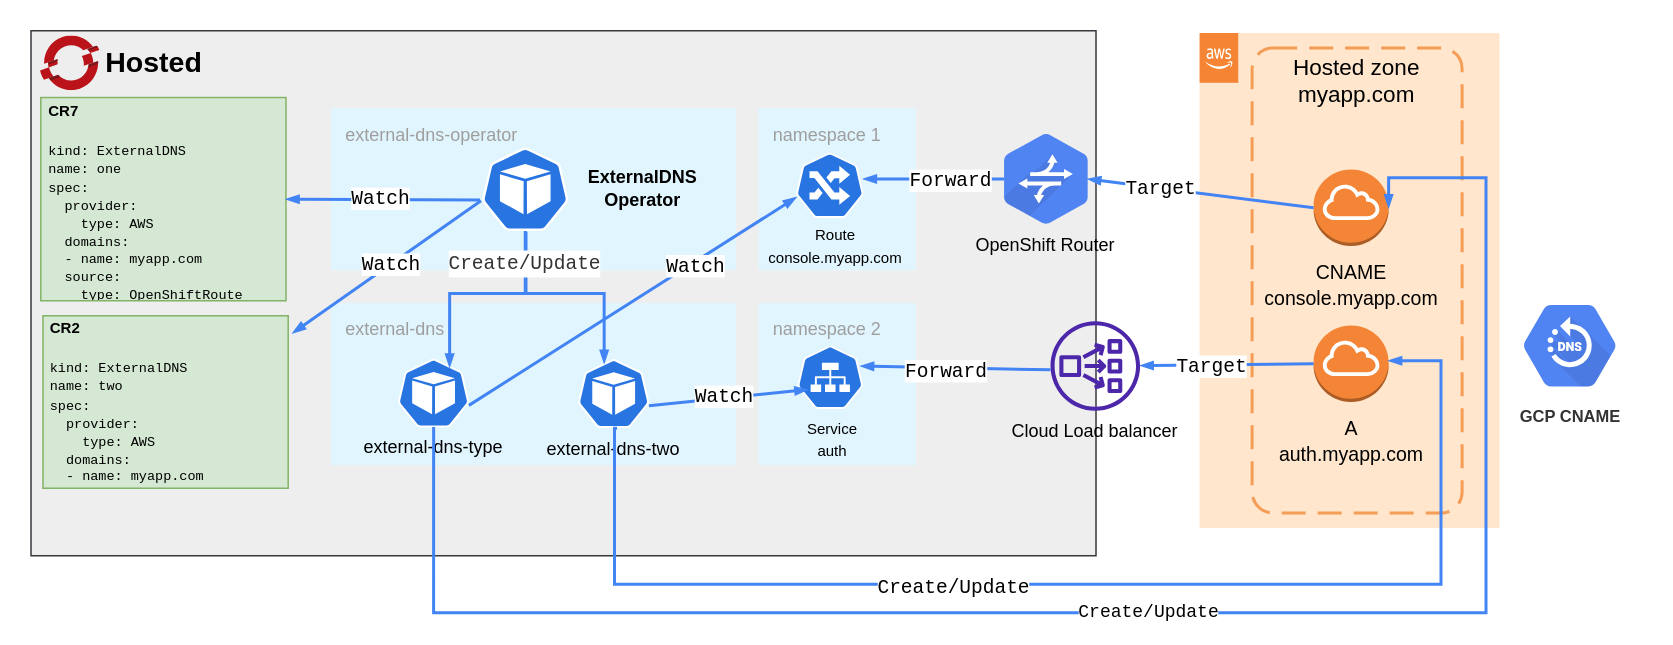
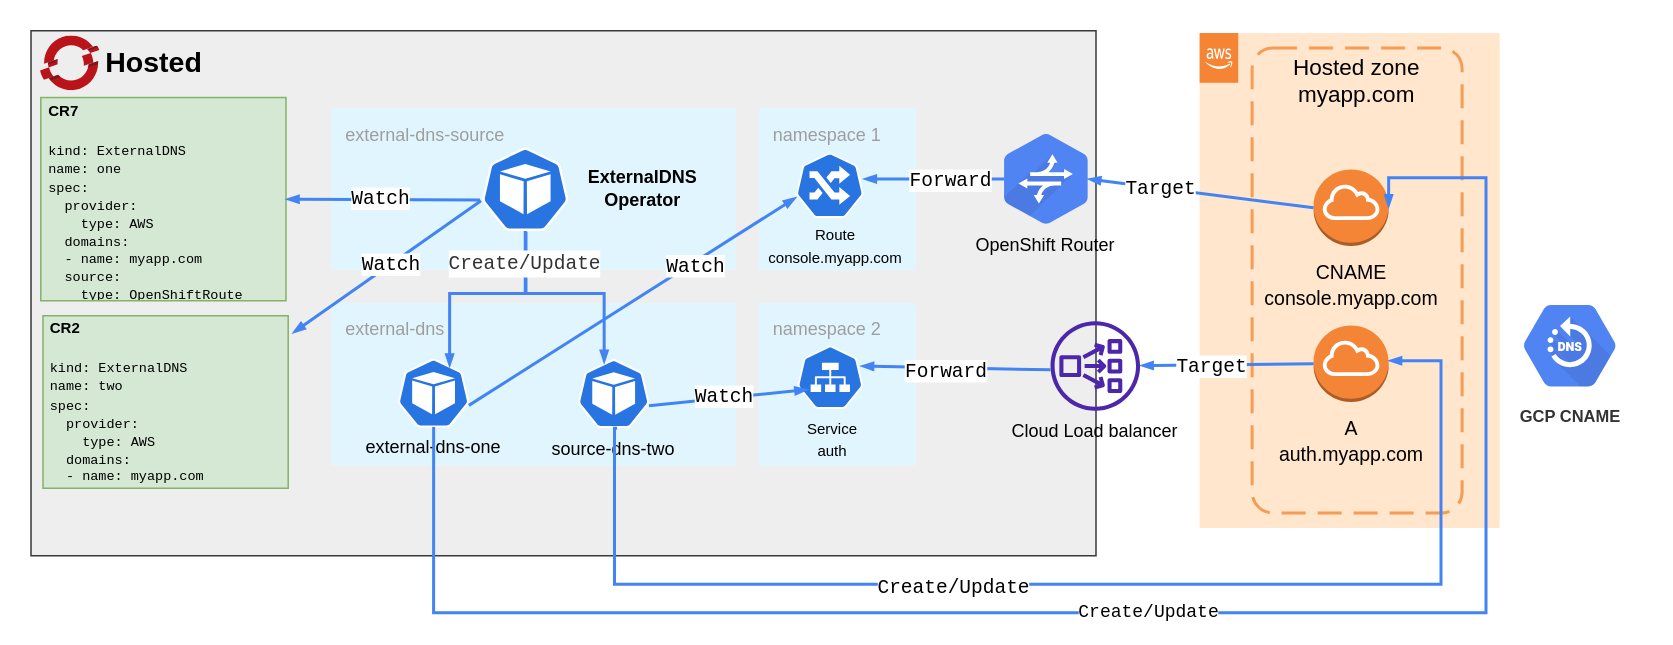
- <mxCell id="29" value="external-dns-operator" style="rounded=1;absoluteArcSize=1;arcSize=2;html=1;strokeColor=default;gradientColor=none;shadow=0;dashed=0;strokeColor=none;fontSize=12;fontColor=#9E9E9E;align=left;verticalAlign=top;spacing=10;spacingTop=-4;fillColor=#E1F5FE;" vertex="1" parent="14"><mxGeometry y="2.842e-14" width="270.0" height="108.182" as="geometry" /></mxCell>
+ <mxCell id="29" value="external-dns-source" style="rounded=1;absoluteArcSize=1;arcSize=2;html=1;strokeColor=default;gradientColor=none;shadow=0;dashed=0;strokeColor=none;fontSize=12;fontColor=#9E9E9E;align=left;verticalAlign=top;spacing=10;spacingTop=-4;fillColor=#E1F5FE;" vertex="1" parent="14"><mxGeometry y="2.842e-14" width="270.0" height="108.182" as="geometry" /></mxCell>
- <mxCell id="25" value="external-dns-type" style="text;html=1;strokeColor=none;fillColor=none;align=center;verticalAlign=middle;whiteSpace=wrap;rounded=0;" vertex="1" parent="23"><mxGeometry y="56.255" width="136.76" height="23.577" as="geometry" /></mxCell>
+ <mxCell id="25" value="external-dns-one" style="text;html=1;strokeColor=none;fillColor=none;align=center;verticalAlign=middle;whiteSpace=wrap;rounded=0;" vertex="1" parent="23"><mxGeometry y="56.255" width="136.76" height="23.577" as="geometry" /></mxCell>
- <mxCell id="28" value="external-dns-two" style="text;html=1;strokeColor=none;fillColor=none;align=center;verticalAlign=middle;whiteSpace=wrap;rounded=0;" vertex="1" parent="26"><mxGeometry y="56.255" width="136.76" height="23.577" as="geometry" /></mxCell>
+ <mxCell id="28" value="source-dns-two" style="text;html=1;strokeColor=none;fillColor=none;align=center;verticalAlign=middle;whiteSpace=wrap;rounded=0;" vertex="1" parent="26"><mxGeometry y="56.255" width="136.76" height="23.577" as="geometry" /></mxCell>
